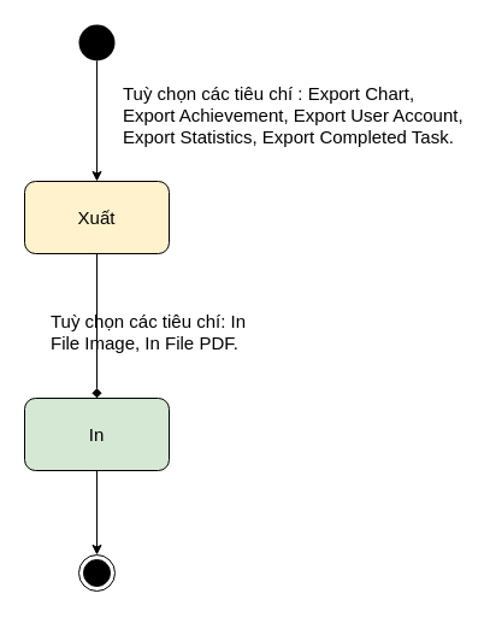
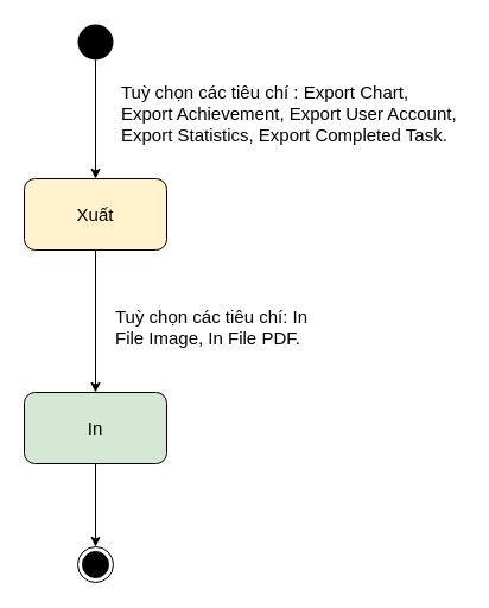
- <mxCell id="10" value="Tuỳ chọn các tiêu chí: In File Image, In File PDF." style="text;html=1;strokeColor=none;fillColor=none;align=left;verticalAlign=middle;whiteSpace=wrap;rounded=0;fontSize=15;" parent="1" vertex="1"><mxGeometry x="40" y="240" width="176" height="70" as="geometry" /></mxCell>
+ <mxCell id="10" value="Tuỳ chọn các tiêu chí: In File Image, In File PDF." style="text;html=1;strokeColor=none;fillColor=none;align=left;verticalAlign=middle;whiteSpace=wrap;rounded=0;fontSize=15;" parent="1" vertex="1"><mxGeometry x="95" y="240" width="176" height="70" as="geometry" /></mxCell>
- <mxCell id="4" style="edgeStyle=orthogonalEdgeStyle;rounded=0;orthogonalLoop=1;jettySize=auto;html=1;exitX=0.5;exitY=1;exitDx=0;exitDy=0;entryX=0.5;entryY=0;entryDx=0;entryDy=0;fontSize=15;endArrow=diamond;" parent="1" source="5" target="7" edge="1"><mxGeometry relative="1" as="geometry" /></mxCell>
+ <mxCell id="4" style="edgeStyle=orthogonalEdgeStyle;rounded=0;orthogonalLoop=1;jettySize=auto;html=1;exitX=0.5;exitY=1;exitDx=0;exitDy=0;entryX=0.5;entryY=0;entryDx=0;entryDy=0;fontSize=15;" parent="1" source="5" target="7" edge="1"><mxGeometry relative="1" as="geometry" /></mxCell>
